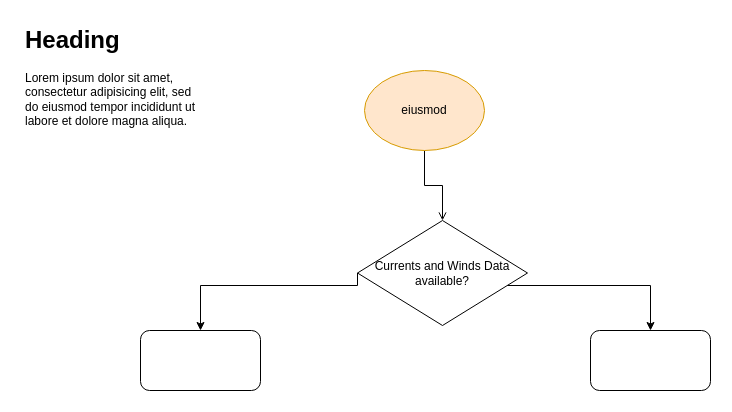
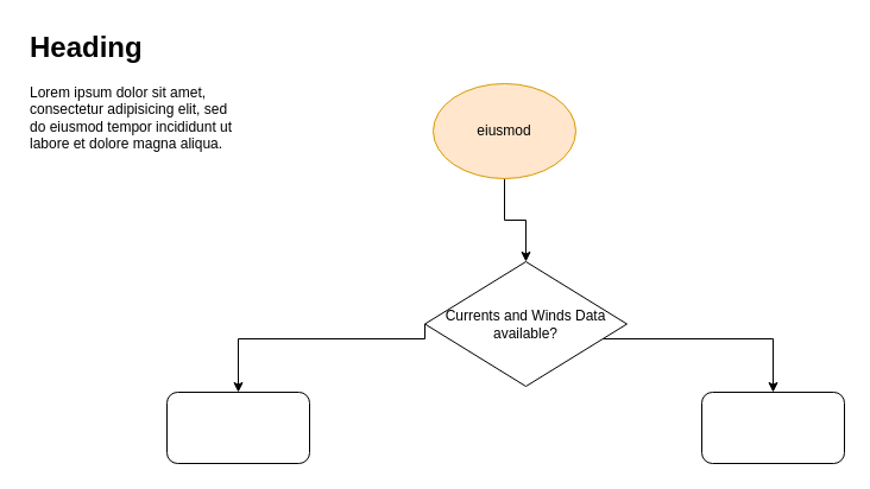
- <mxCell id="2" value="" style="edgeStyle=orthogonalEdgeStyle;rounded=0;orthogonalLoop=1;jettySize=auto;html=1;endArrow=open;" edge="1" parent="1" source="3" target="5"><mxGeometry relative="1" as="geometry" /></mxCell>
+ <mxCell id="2" value="" style="edgeStyle=orthogonalEdgeStyle;rounded=0;orthogonalLoop=1;jettySize=auto;html=1;" edge="1" parent="1" source="3" target="5"><mxGeometry relative="1" as="geometry" /></mxCell>
